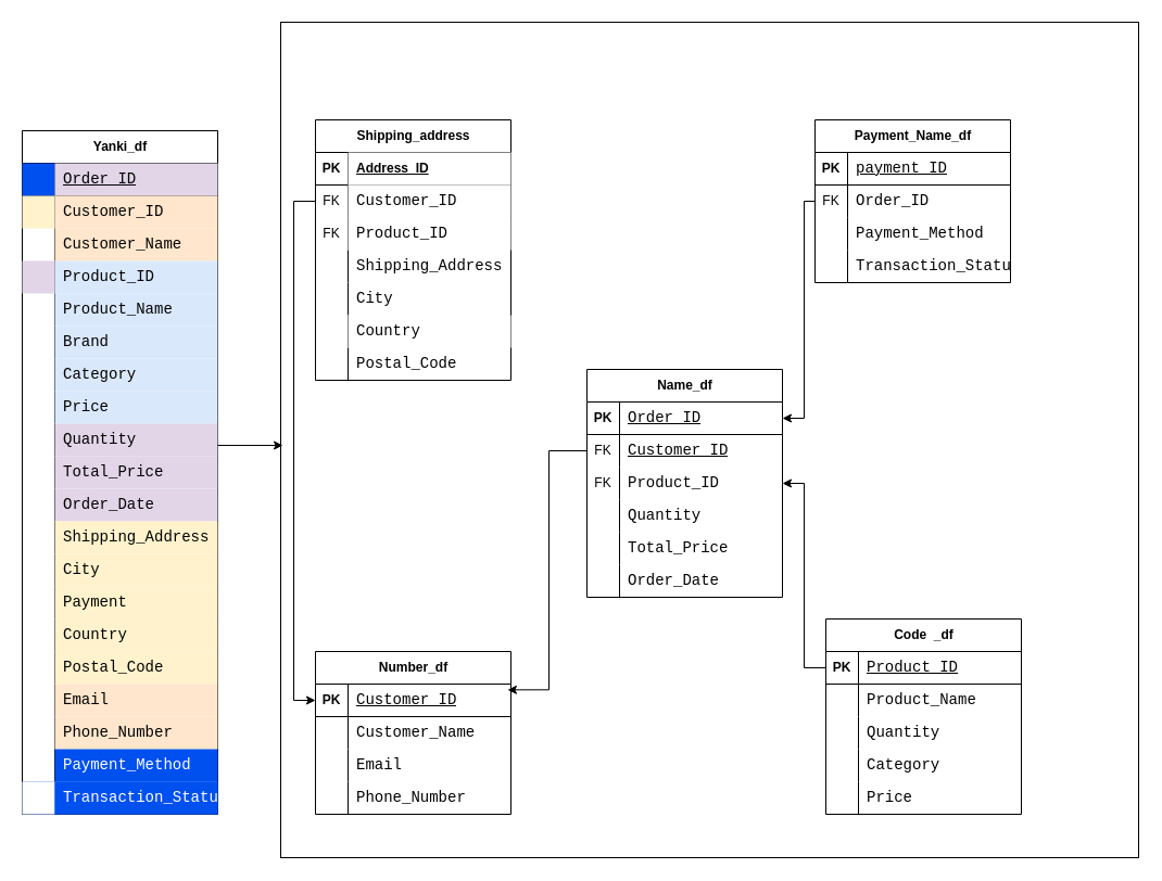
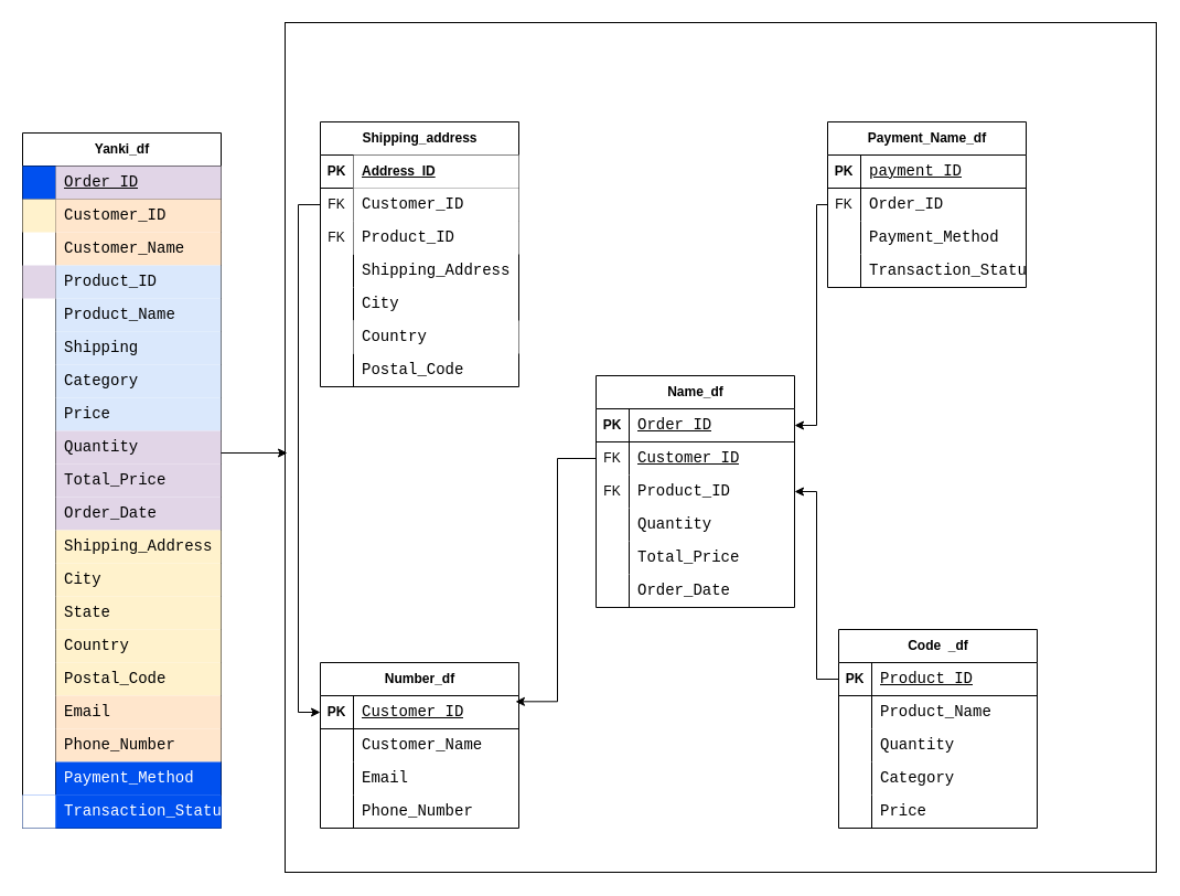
- <mxCell id="21" value="&lt;span style=&quot;font-family: Consolas, &amp;quot;Courier New&amp;quot;, monospace; font-size: 14px; white-space: pre;&quot;&gt;Brand&lt;/span&gt;" style="shape=partialRectangle;connectable=0;fillColor=#dae8fc;top=0;left=0;bottom=0;right=0;align=left;spacingLeft=6;overflow=hidden;whiteSpace=wrap;html=1;strokeColor=#6c8ebf;" vertex="1" parent="19"><mxGeometry x="30" width="150" height="30" as="geometry"><mxRectangle width="150" height="30" as="alternateBounds" /></mxGeometry></mxCell>
+ <mxCell id="21" value="&lt;span style=&quot;font-family: Consolas, &amp;quot;Courier New&amp;quot;, monospace; font-size: 14px; white-space: pre;&quot;&gt;Shipping&lt;/span&gt;" style="shape=partialRectangle;connectable=0;fillColor=#dae8fc;top=0;left=0;bottom=0;right=0;align=left;spacingLeft=6;overflow=hidden;whiteSpace=wrap;html=1;strokeColor=#6c8ebf;" vertex="1" parent="19"><mxGeometry x="30" width="150" height="30" as="geometry"><mxRectangle width="150" height="30" as="alternateBounds" /></mxGeometry></mxCell>
- <mxCell id="45" value="&lt;span style=&quot;font-family: Consolas, &amp;quot;Courier New&amp;quot;, monospace; font-size: 14px; white-space: pre;&quot;&gt;Payment&lt;/span&gt;" style="shape=partialRectangle;connectable=0;fillColor=#fff2cc;top=0;left=0;bottom=0;right=0;align=left;spacingLeft=6;overflow=hidden;whiteSpace=wrap;html=1;strokeColor=#d6b656;" vertex="1" parent="43"><mxGeometry x="30" width="150" height="30" as="geometry"><mxRectangle width="150" height="30" as="alternateBounds" /></mxGeometry></mxCell>
+ <mxCell id="45" value="&lt;span style=&quot;font-family: Consolas, &amp;quot;Courier New&amp;quot;, monospace; font-size: 14px; white-space: pre;&quot;&gt;State&lt;/span&gt;" style="shape=partialRectangle;connectable=0;fillColor=#fff2cc;top=0;left=0;bottom=0;right=0;align=left;spacingLeft=6;overflow=hidden;whiteSpace=wrap;html=1;strokeColor=#d6b656;" vertex="1" parent="43"><mxGeometry x="30" width="150" height="30" as="geometry"><mxRectangle width="150" height="30" as="alternateBounds" /></mxGeometry></mxCell>
